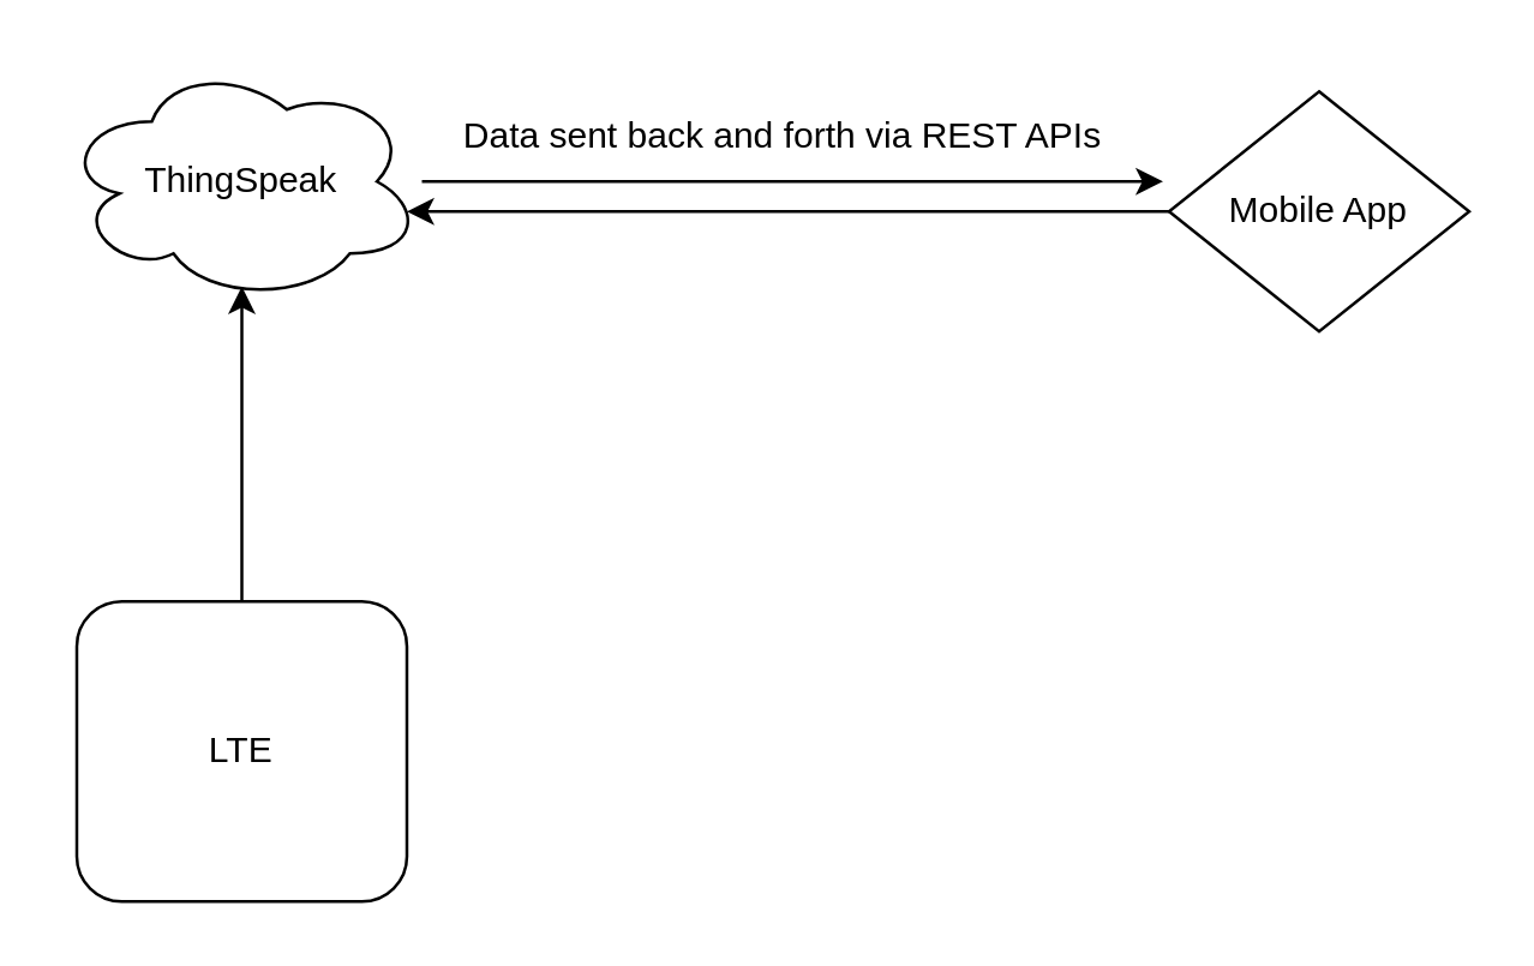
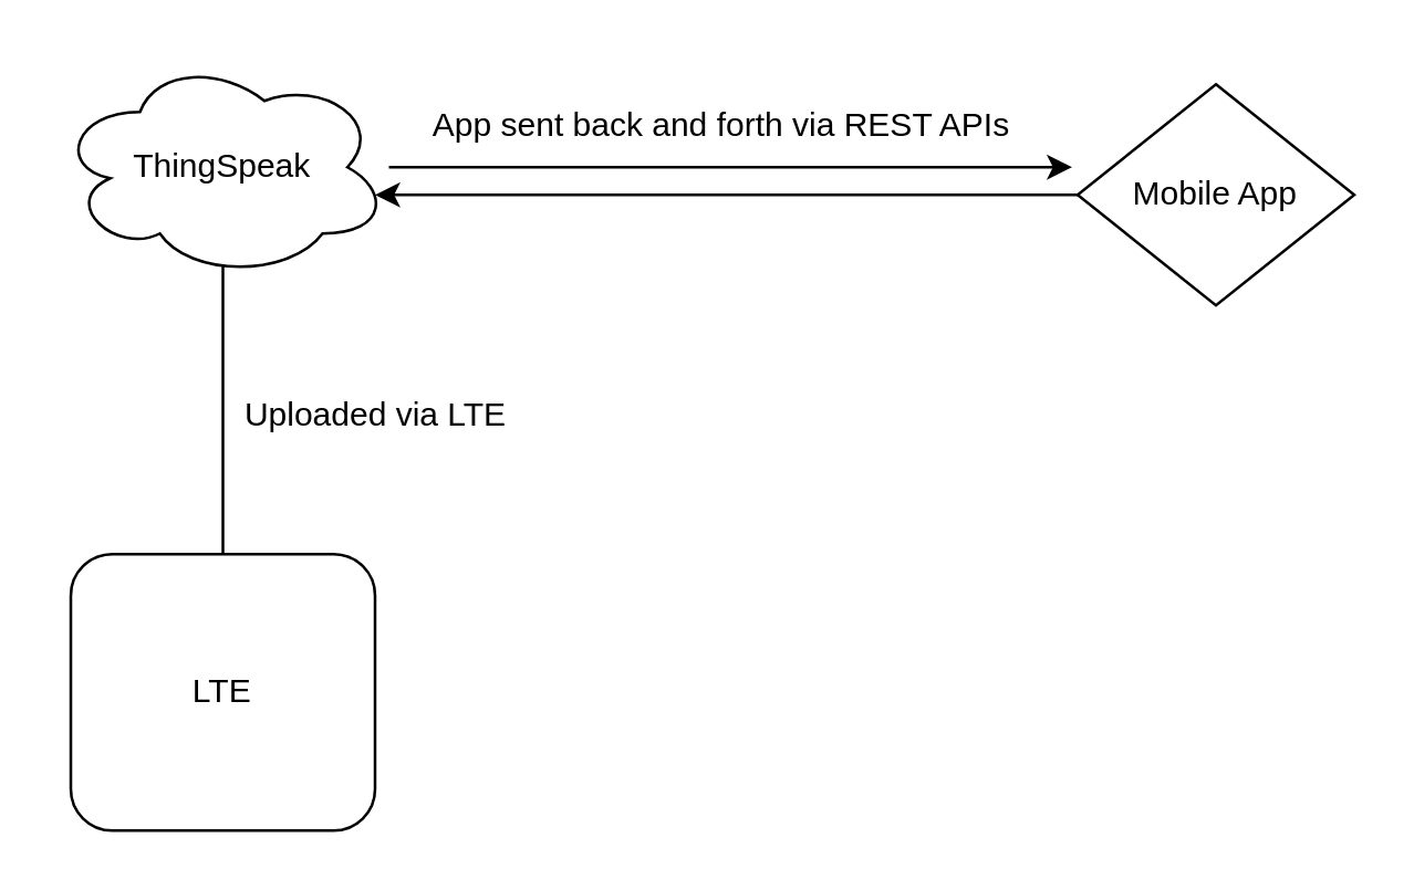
- <mxCell id="9" value="Data sent back and forth via REST APIs" style="text;html=1;align=center;verticalAlign=middle;resizable=0;points=[];autosize=1;strokeColor=none;fillColor=none;" vertex="1" parent="1"><mxGeometry x="140" y="30" width="240" height="30" as="geometry" /></mxCell>
+ <mxCell id="9" value="App sent back and forth via REST APIs" style="text;html=1;align=center;verticalAlign=middle;resizable=0;points=[];autosize=1;strokeColor=none;fillColor=none;" vertex="1" parent="1"><mxGeometry x="140" y="30" width="240" height="30" as="geometry" /></mxCell>
- <mxCell id="2" style="edgeStyle=orthogonalEdgeStyle;rounded=0;orthogonalLoop=1;jettySize=auto;html=1;entryX=0.5;entryY=0.938;entryDx=0;entryDy=0;entryPerimeter=0;" edge="1" parent="1" source="3" target="5"><mxGeometry relative="1" as="geometry" /></mxCell>
+ <mxCell id="2" style="edgeStyle=orthogonalEdgeStyle;rounded=0;orthogonalLoop=1;jettySize=auto;html=1;entryX=0.5;entryY=0.938;entryDx=0;entryDy=0;entryPerimeter=0;endArrow=none;" edge="1" parent="1" source="3" target="5"><mxGeometry relative="1" as="geometry" /></mxCell>
+ <mxCell id="6" value="Uploaded via LTE" style="text;html=1;align=center;verticalAlign=middle;resizable=0;points=[];autosize=1;strokeColor=none;fillColor=none;" vertex="1" parent="1"><mxGeometry x="75" y="135" width="120" height="30" as="geometry" /></mxCell>
